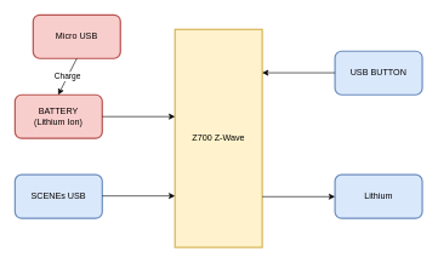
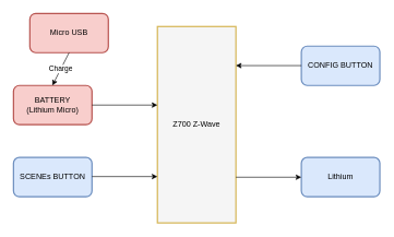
- <mxCell id="5" value="USB BUTTON" style="rounded=1;whiteSpace=wrap;html=1;fillColor=#dae8fc;strokeColor=#6c8ebf;strokeWidth=2;glass=0;" vertex="1" parent="1"><mxGeometry x="460" y="70" width="120" height="60" as="geometry" /></mxCell>
+ <mxCell id="5" value="CONFIG BUTTON" style="rounded=1;whiteSpace=wrap;html=1;fillColor=#dae8fc;strokeColor=#6c8ebf;strokeWidth=2;glass=0;" vertex="1" parent="1"><mxGeometry x="460" y="70" width="120" height="60" as="geometry" /></mxCell>
- <mxCell id="2" value="BATTERY&lt;br&gt;(Lithium Ion)" style="rounded=1;whiteSpace=wrap;html=1;fillColor=#f8cecc;strokeColor=#b85450;strokeWidth=2;glass=0;" vertex="1" parent="1"><mxGeometry x="20" y="130" width="120" height="60" as="geometry" /></mxCell>
+ <mxCell id="2" value="BATTERY&lt;br&gt;(Lithium Micro)" style="rounded=1;whiteSpace=wrap;html=1;fillColor=#f8cecc;strokeColor=#b85450;strokeWidth=2;glass=0;" vertex="1" parent="1"><mxGeometry x="20" y="130" width="120" height="60" as="geometry" /></mxCell>
- <mxCell id="4" value="Z700 Z-Wave" style="rounded=0;whiteSpace=wrap;html=1;fillColor=#fff2cc;strokeColor=#d6b656;strokeWidth=2;glass=0;" vertex="1" parent="1"><mxGeometry x="240" y="40" width="120" height="300" as="geometry" /></mxCell>
+ <mxCell id="4" value="Z700 Z-Wave" style="rounded=0;whiteSpace=wrap;html=1;fillColor=#f5f5f5;strokeColor=#d6b656;strokeWidth=2;glass=0;" vertex="1" parent="1"><mxGeometry x="240" y="40" width="120" height="300" as="geometry" /></mxCell>
- <mxCell id="3" value="SCENEs USB" style="rounded=1;whiteSpace=wrap;html=1;fillColor=#dae8fc;strokeColor=#6c8ebf;strokeWidth=2;glass=0;" vertex="1" parent="1"><mxGeometry x="20" y="240" width="120" height="60" as="geometry" /></mxCell>
+ <mxCell id="3" value="SCENEs BUTTON" style="rounded=1;whiteSpace=wrap;html=1;fillColor=#dae8fc;strokeColor=#6c8ebf;strokeWidth=2;glass=0;" vertex="1" parent="1"><mxGeometry x="20" y="240" width="120" height="60" as="geometry" /></mxCell>
